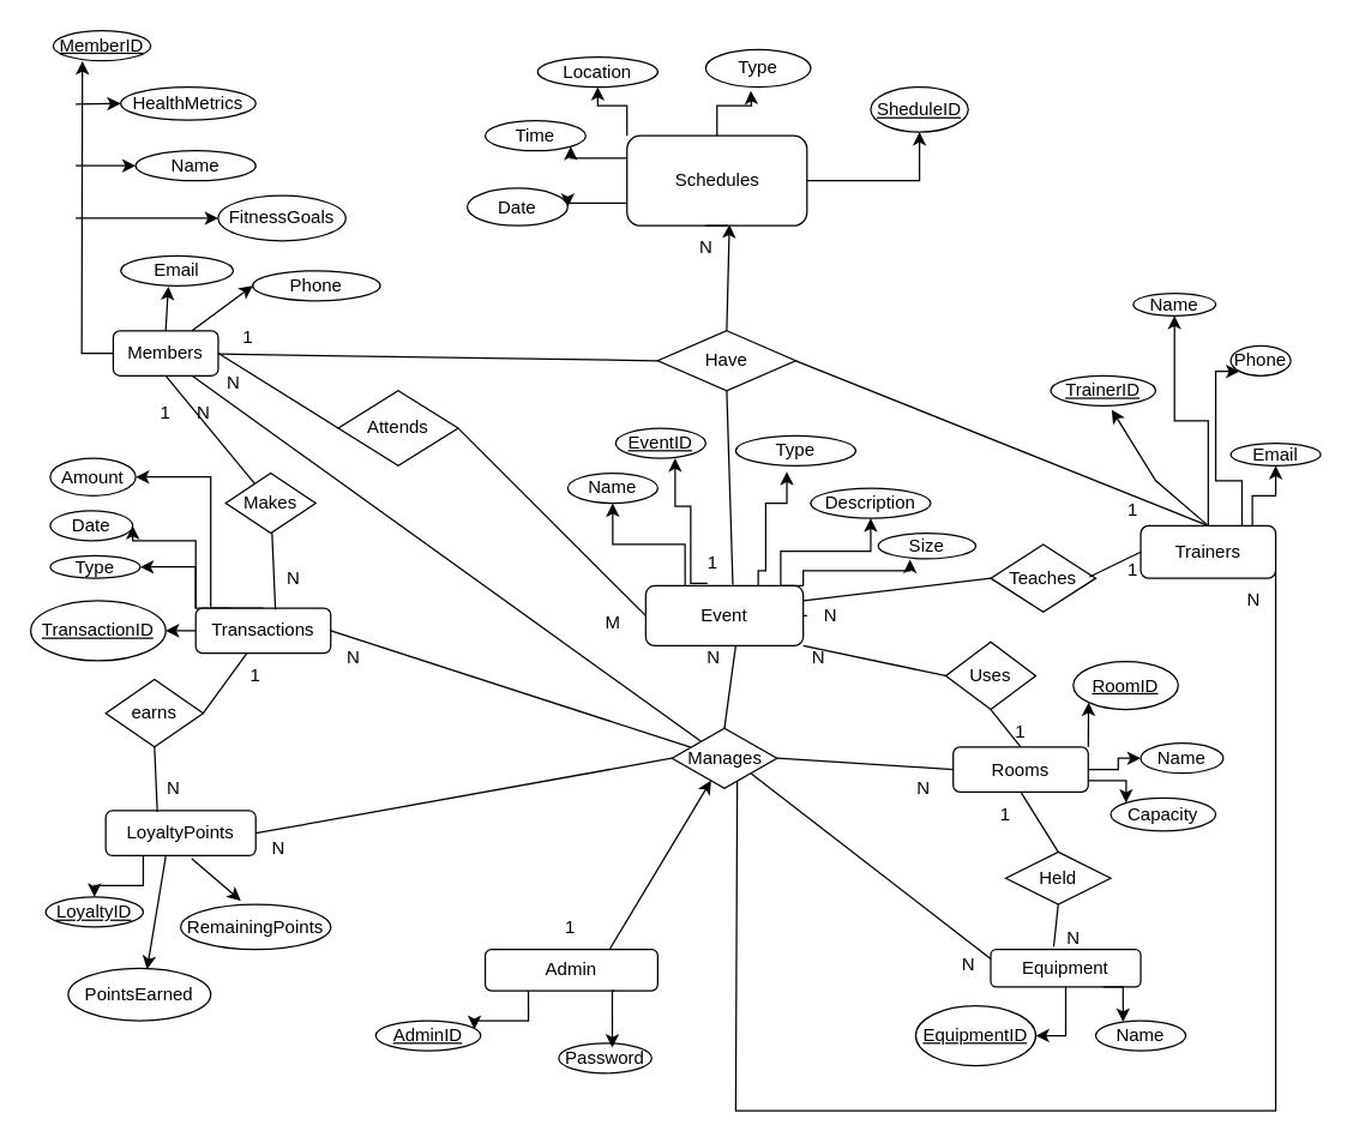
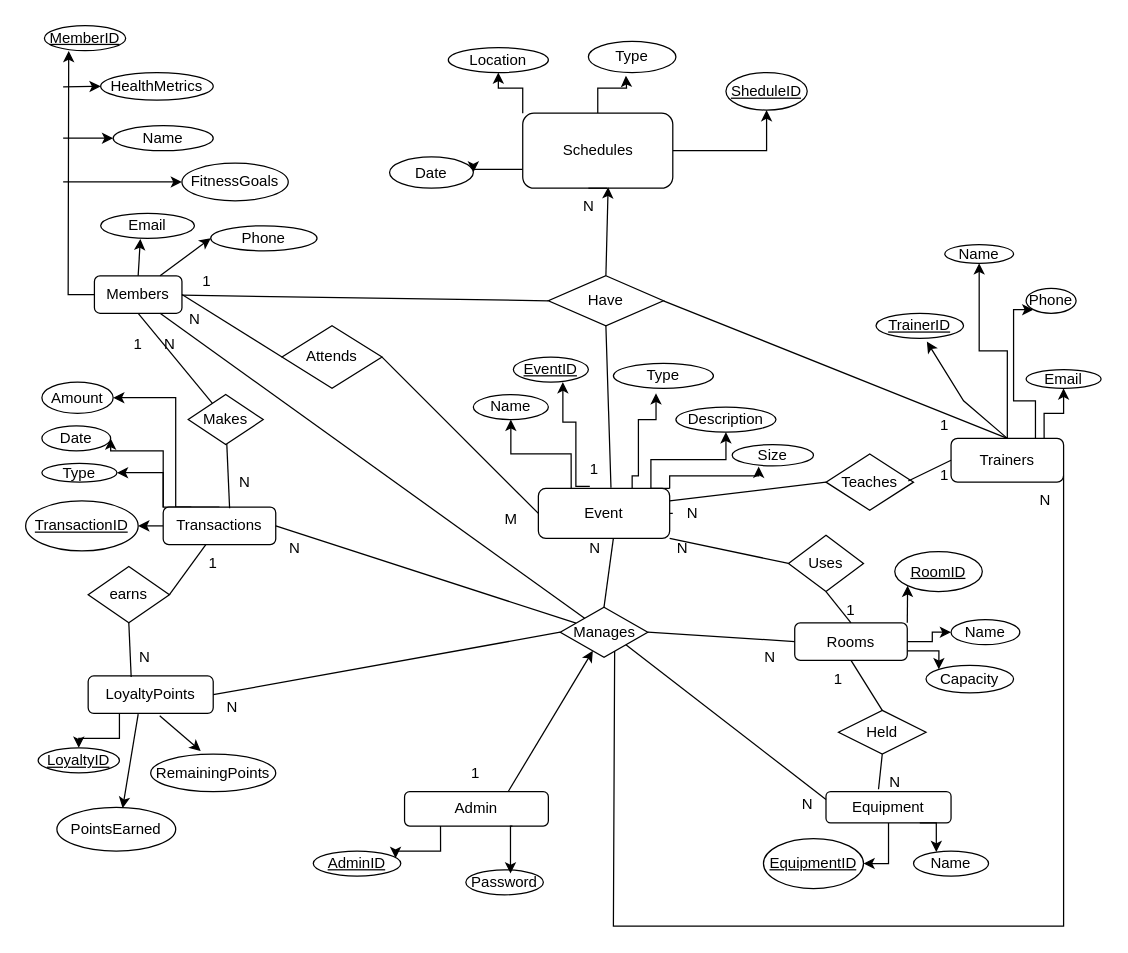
- <mxCell id="100" value="Time" style="ellipse;whiteSpace=wrap;html=1;" vertex="1" parent="1"><mxGeometry x="323" y="80" width="67" height="20" as="geometry" /></mxCell>
- <mxCell id="29" style="edgeStyle=orthogonalEdgeStyle;rounded=0;orthogonalLoop=1;jettySize=auto;html=1;exitX=0;exitY=0.25;exitDx=0;exitDy=0;entryX=1;entryY=1;entryDx=0;entryDy=0;" edge="1" parent="1" source="31" target="100"><mxGeometry relative="1" as="geometry" /></mxCell>
